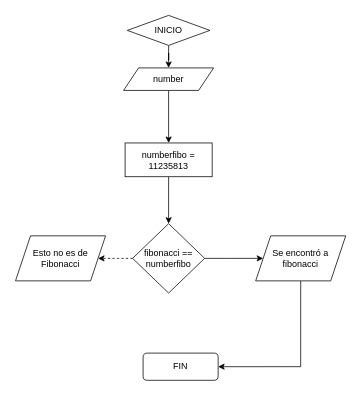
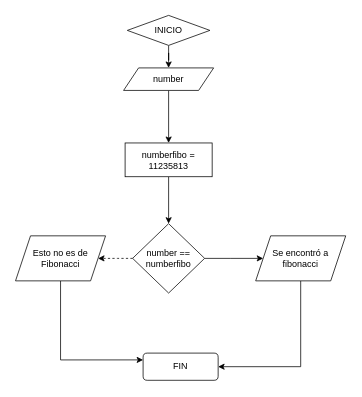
- <mxCell id="10" value="fibonacci == numberfibo" style="rhombus;whiteSpace=wrap;html=1;" parent="1" vertex="1"><mxGeometry x="176" y="297.5" width="96" height="92.5" as="geometry" /></mxCell>
+ <mxCell id="10" value="number == numberfibo" style="rhombus;whiteSpace=wrap;html=1;" parent="1" vertex="1"><mxGeometry x="176" y="297.5" width="96" height="92.5" as="geometry" /></mxCell>
+ <mxCell id="13" value="" style="edgeStyle=orthogonalEdgeStyle;rounded=0;orthogonalLoop=1;jettySize=auto;html=1;entryX=0;entryY=0.25;entryDx=0;entryDy=0;" parent="1" source="14" target="15" edge="1"><mxGeometry relative="1" as="geometry"><mxPoint x="80" y="483.75" as="targetPoint" /><Array as="points"><mxPoint x="80" y="479" /></Array></mxGeometry></mxCell>
